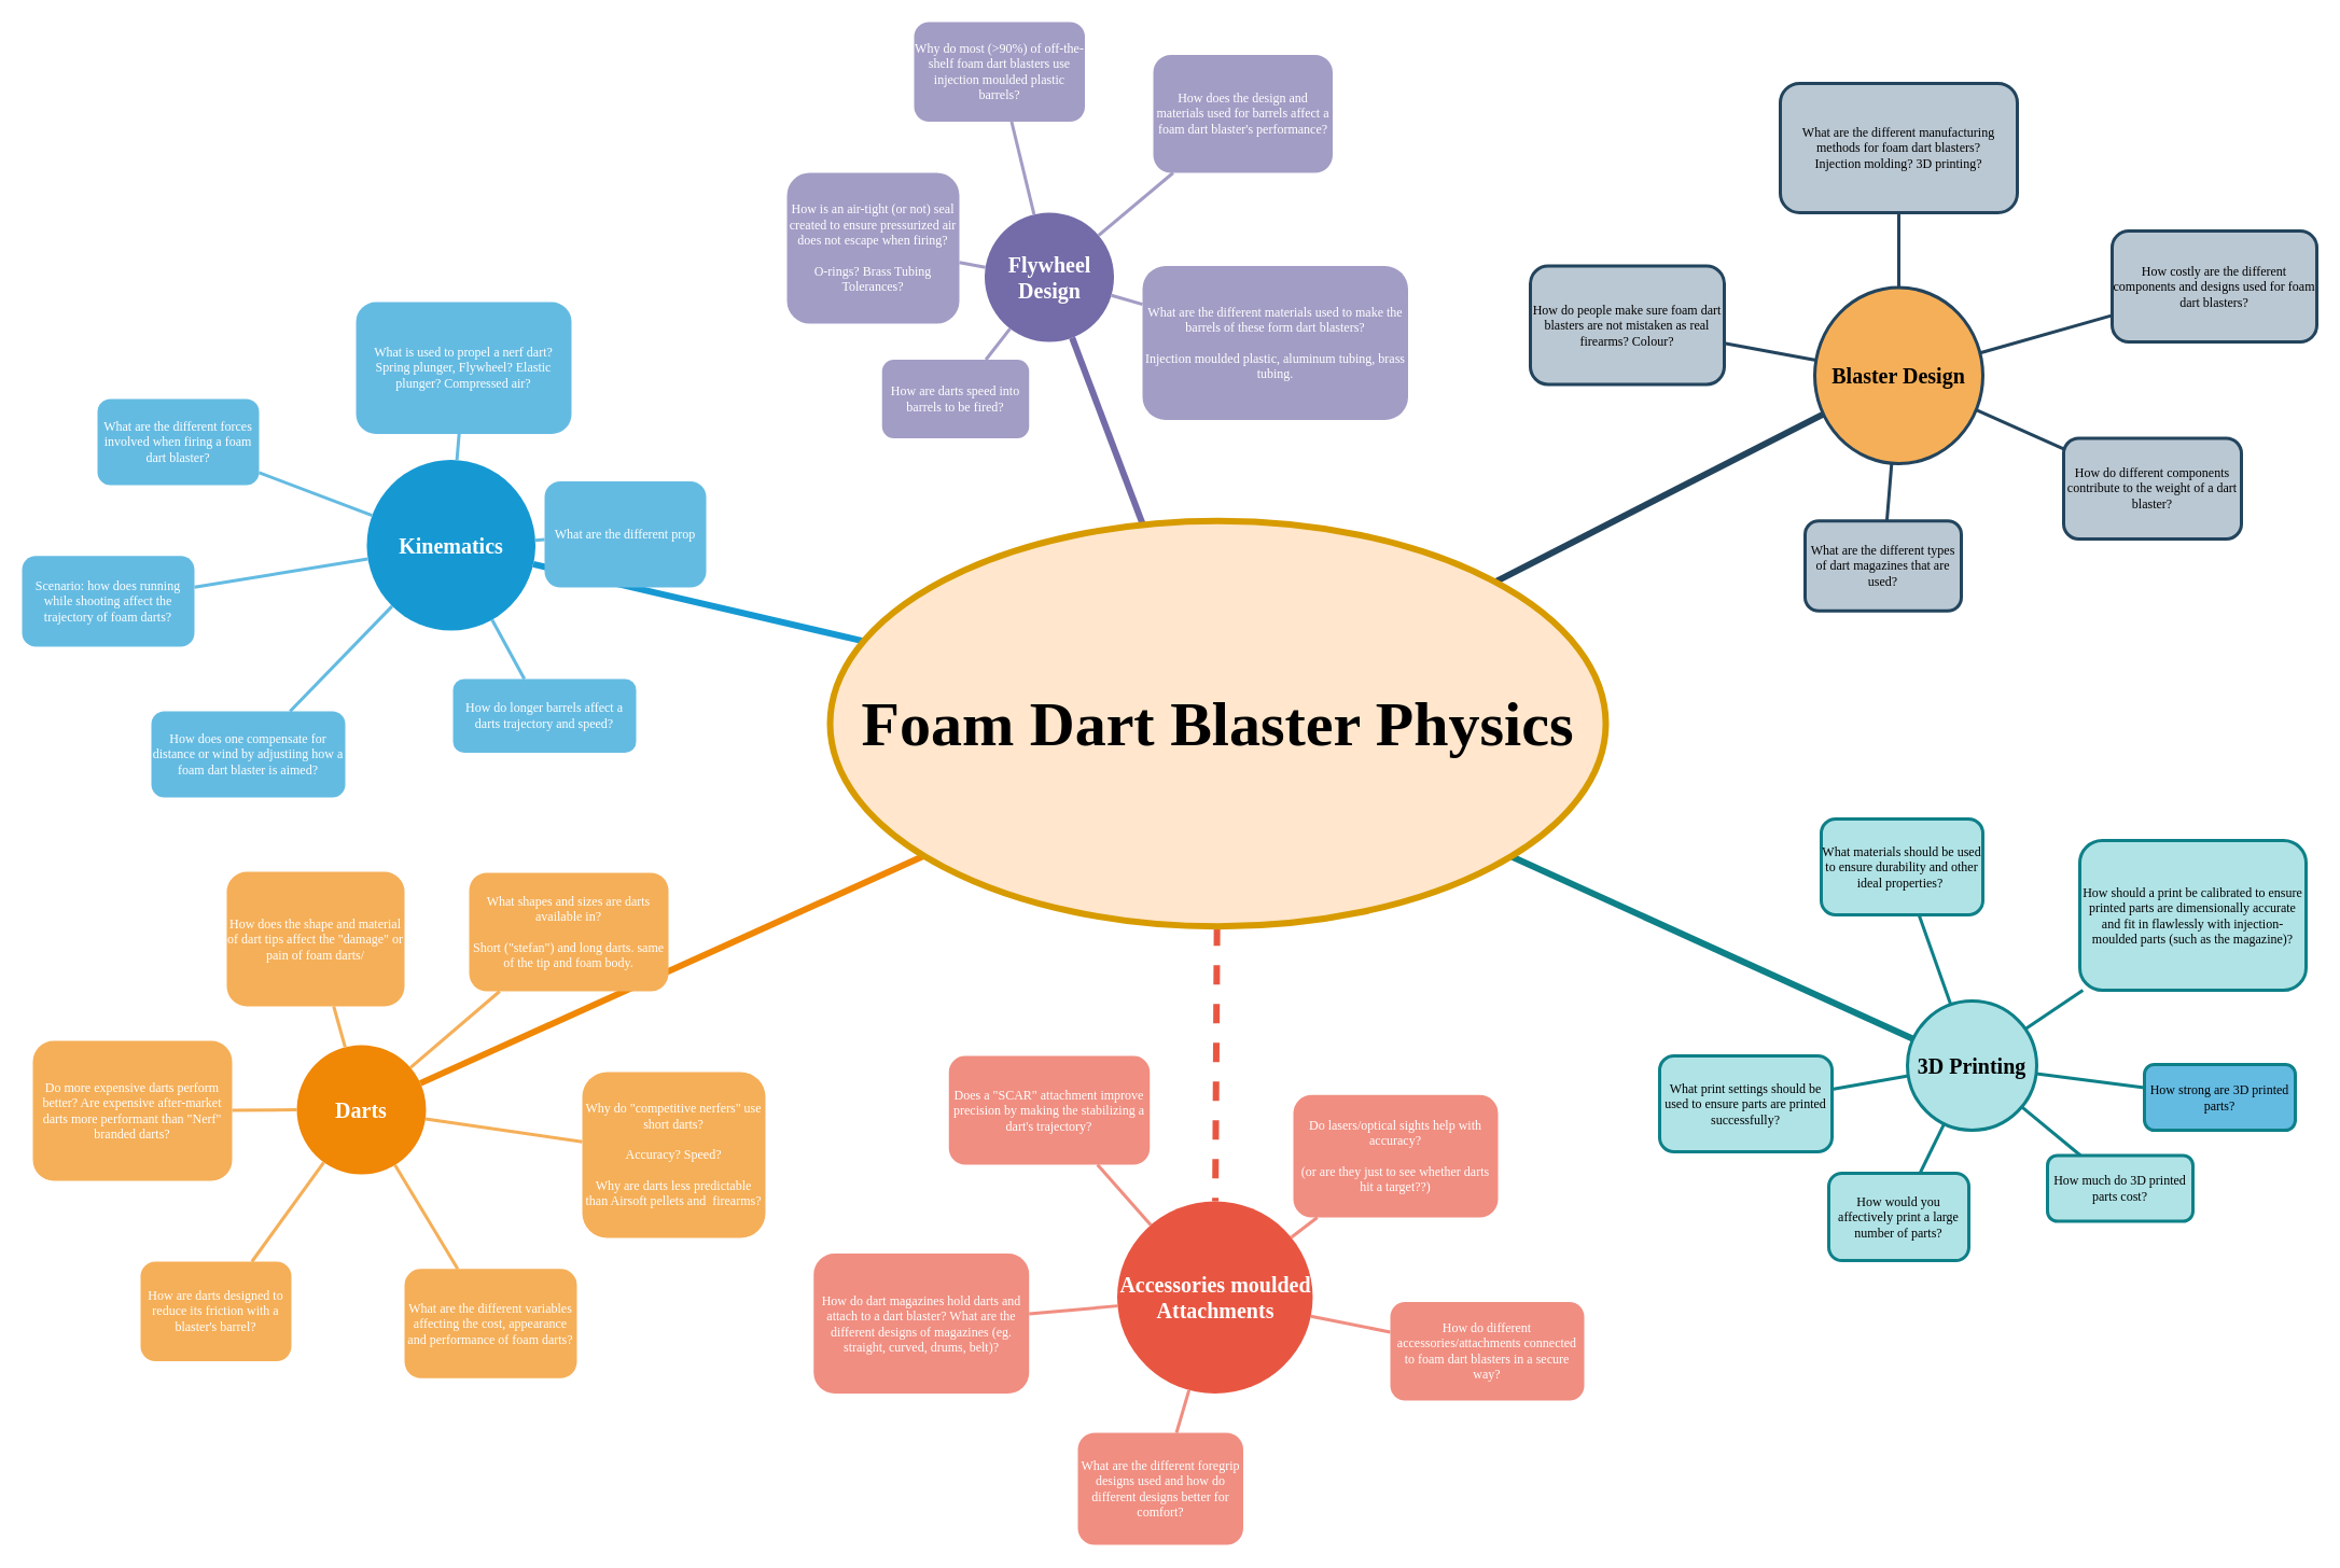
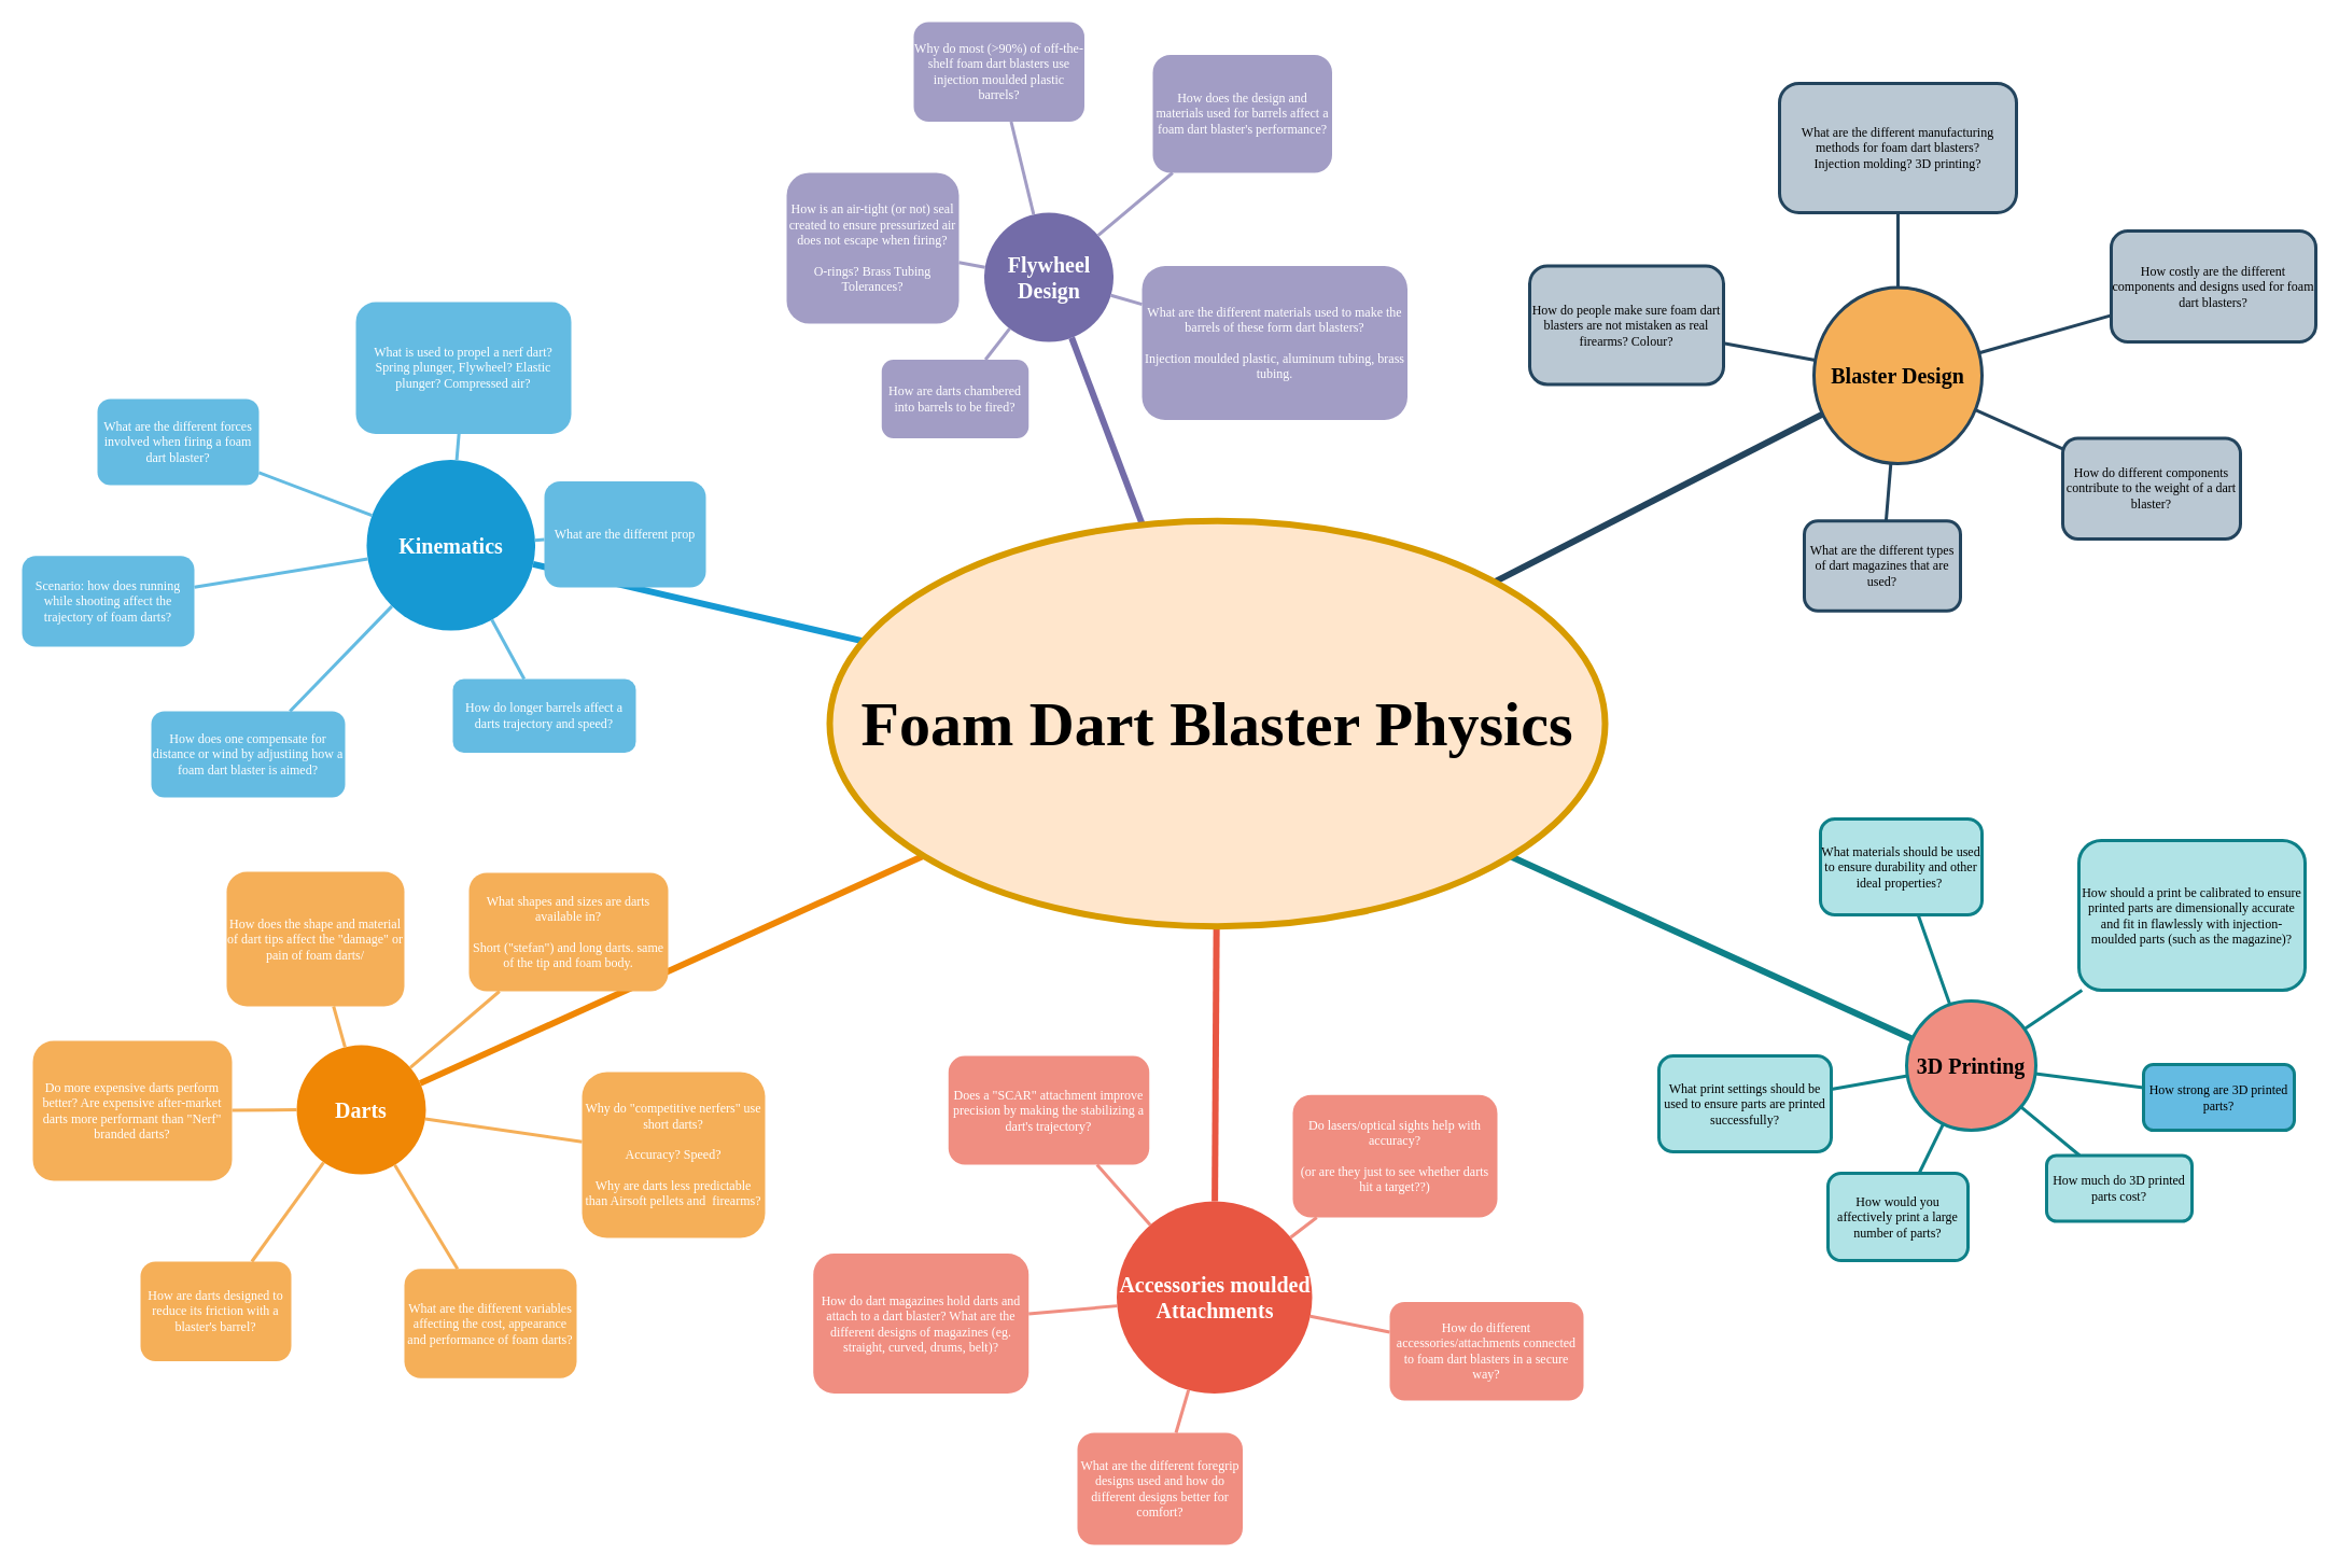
- <mxCell id="49" value="How are darts speed into barrels to be fired?" style="rounded=1;fillColor=#a29dc5;strokeColor=none;strokeWidth=3;shadow=0;html=1;fontColor=#FFFFFF;fontFamily=Tahoma;fontStyle=0;whiteSpace=wrap;" parent="1" vertex="1"><mxGeometry x="818.25" y="333.5" width="136.5" height="73" as="geometry" /></mxCell>
+ <mxCell id="49" value="How are darts chambered into barrels to be fired?" style="rounded=1;fillColor=#a29dc5;strokeColor=none;strokeWidth=3;shadow=0;html=1;fontColor=#FFFFFF;fontFamily=Tahoma;fontStyle=0;whiteSpace=wrap;" parent="1" vertex="1"><mxGeometry x="818.25" y="333.5" width="136.5" height="73" as="geometry" /></mxCell>
- <mxCell id="15" value="" style="edgeStyle=none;endArrow=none;strokeWidth=6;strokeColor=#E85642;html=1;fontFamily=Tahoma;fontStyle=0;dashed=1;" parent="1" source="79" target="7" edge="1"><mxGeometry x="181" y="226.5" width="100" height="100" as="geometry"><mxPoint x="101" y="256.5" as="sourcePoint" /><mxPoint x="201" y="156.5" as="targetPoint" /></mxGeometry></mxCell>
+ <mxCell id="15" value="" style="edgeStyle=none;endArrow=none;strokeWidth=6;strokeColor=#E85642;html=1;fontFamily=Tahoma;fontStyle=0" parent="1" source="79" target="7" edge="1"><mxGeometry x="181" y="226.5" width="100" height="100" as="geometry"><mxPoint x="101" y="256.5" as="sourcePoint" /><mxPoint x="201" y="156.5" as="targetPoint" /></mxGeometry></mxCell>
- <mxCell id="3" value="3D Printing" style="ellipse;whiteSpace=wrap;html=1;shadow=0;fontFamily=Tahoma;fontSize=20;align=center;strokeWidth=3;fillColor=#b0e3e6;strokeColor=#0e8088;fontStyle=1" parent="1" vertex="1"><mxGeometry x="1770" y="929" width="120" height="120" as="geometry" /></mxCell>
+ <mxCell id="3" value="3D Printing" style="ellipse;whiteSpace=wrap;html=1;shadow=0;fontFamily=Tahoma;fontSize=20;align=center;strokeWidth=3;fillColor=#f08e81;strokeColor=#0e8088;fontStyle=1;" parent="1" vertex="1"><mxGeometry x="1770" y="929" width="120" height="120" as="geometry" /></mxCell>
